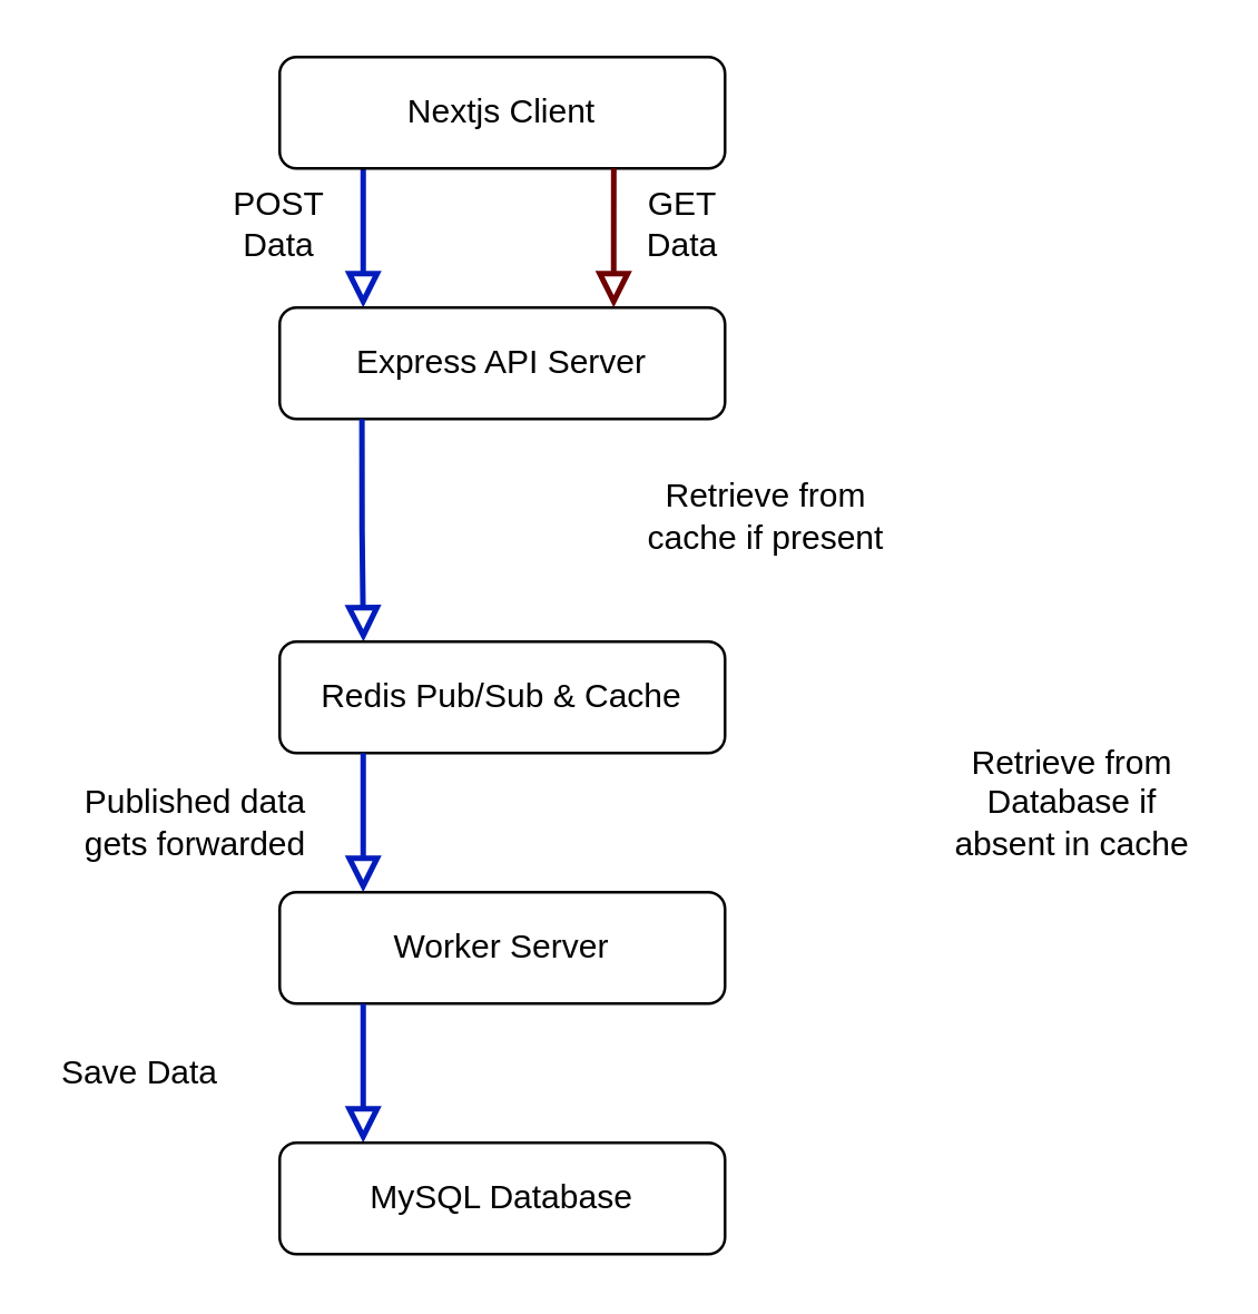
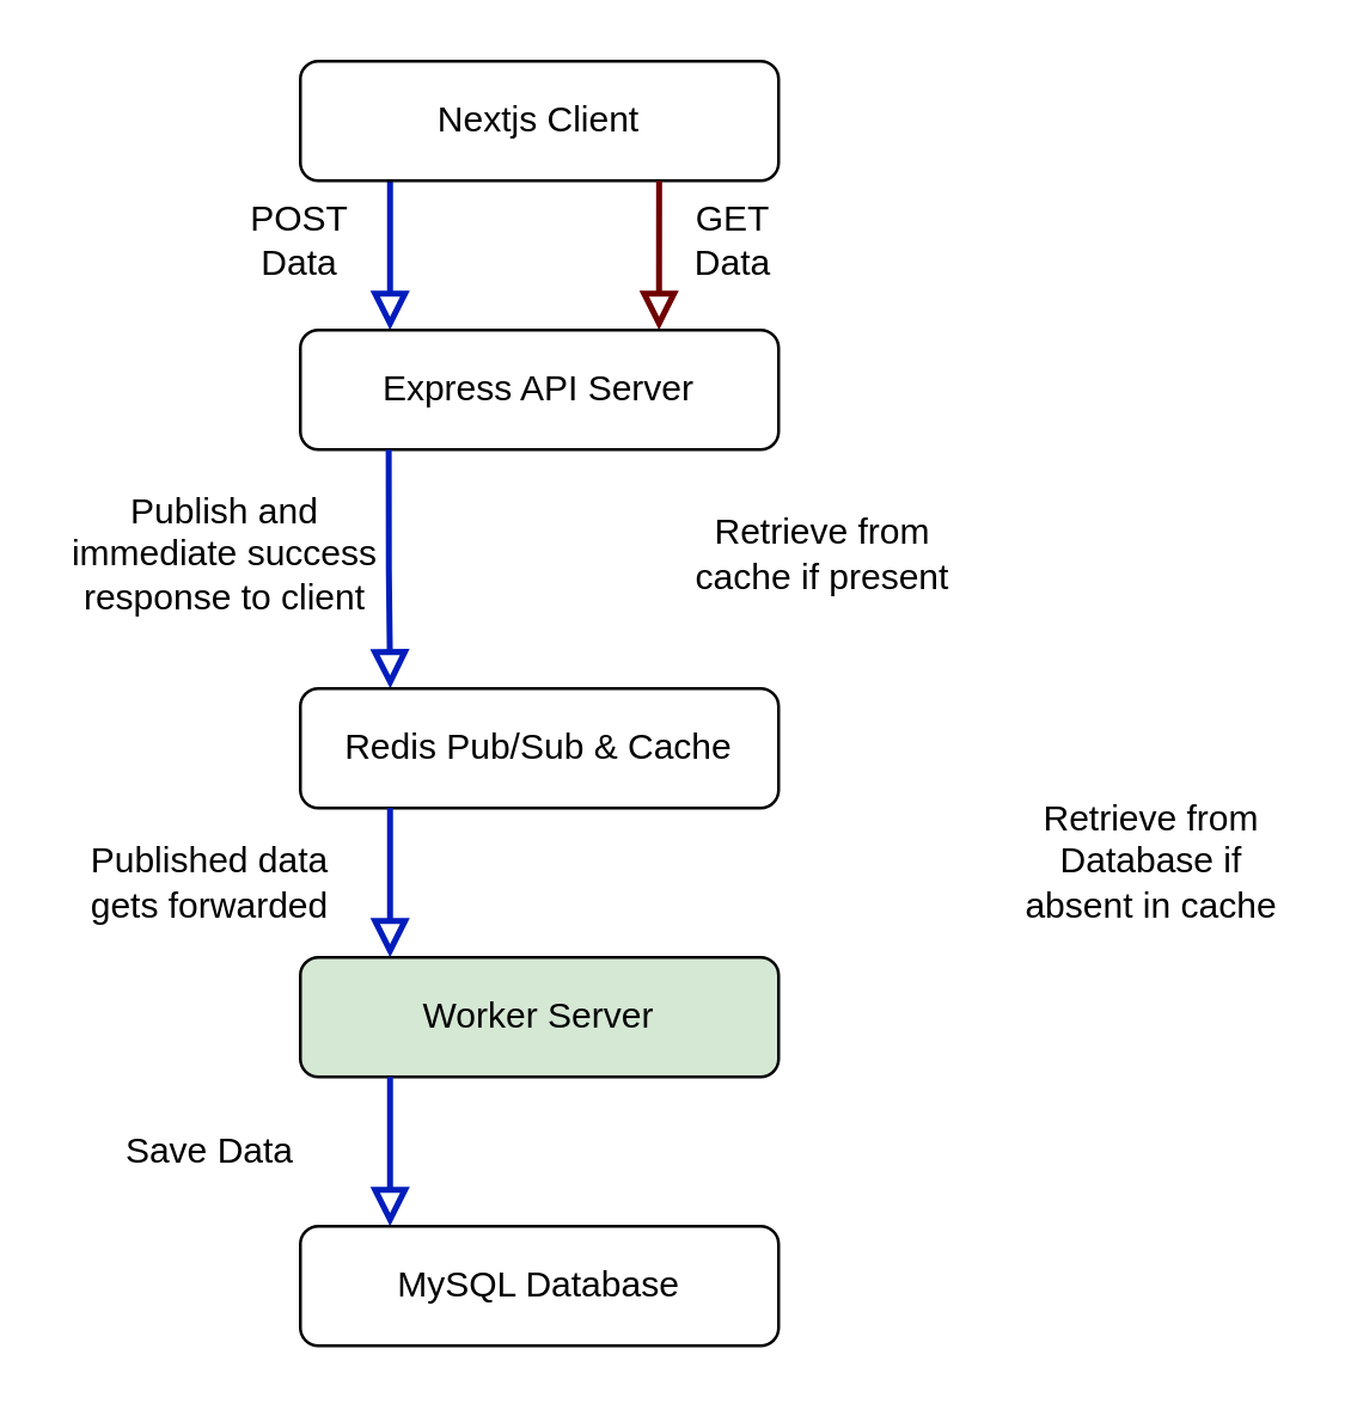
+ <mxCell id="12" value="Publish and immediate success response to client" style="text;html=1;strokeColor=none;fillColor=none;align=center;verticalAlign=middle;whiteSpace=wrap;rounded=0;" vertex="1" parent="1"><mxGeometry x="20" y="163.75" width="110" height="42.5" as="geometry" /></mxCell>
- <mxCell id="8" value="Worker Server" style="rounded=1;whiteSpace=wrap;html=1;fontSize=12;glass=0;strokeWidth=1;shadow=0;" vertex="1" parent="1"><mxGeometry x="100" y="320" width="160" height="40" as="geometry" /></mxCell>
+ <mxCell id="8" value="Worker Server" style="rounded=1;whiteSpace=wrap;html=1;fontSize=12;glass=0;strokeWidth=1;shadow=0;fillColor=#d5e8d4;" vertex="1" parent="1"><mxGeometry x="100" y="320" width="160" height="40" as="geometry" /></mxCell>
- <mxCell id="14" value="Save Data" style="text;html=1;strokeColor=none;fillColor=none;align=center;verticalAlign=middle;whiteSpace=wrap;rounded=0;" vertex="1" parent="1"><mxGeometry x="15" y="370" width="70" height="30" as="geometry" /></mxCell>
+ <mxCell id="14" value="Save Data" style="text;html=1;strokeColor=none;fillColor=none;align=center;verticalAlign=middle;whiteSpace=wrap;rounded=0;" vertex="1" parent="1"><mxGeometry x="35" y="370" width="70" height="30" as="geometry" /></mxCell>
